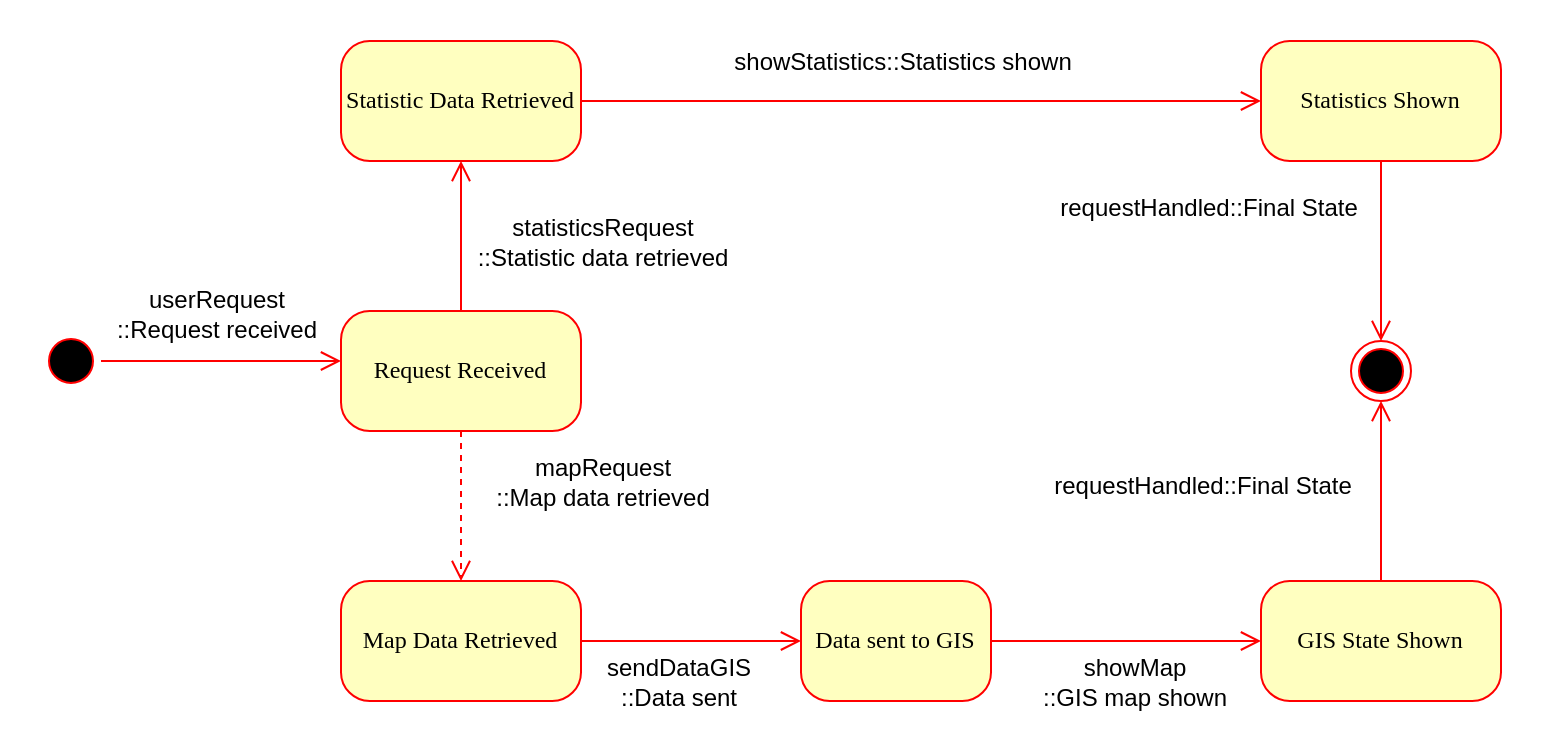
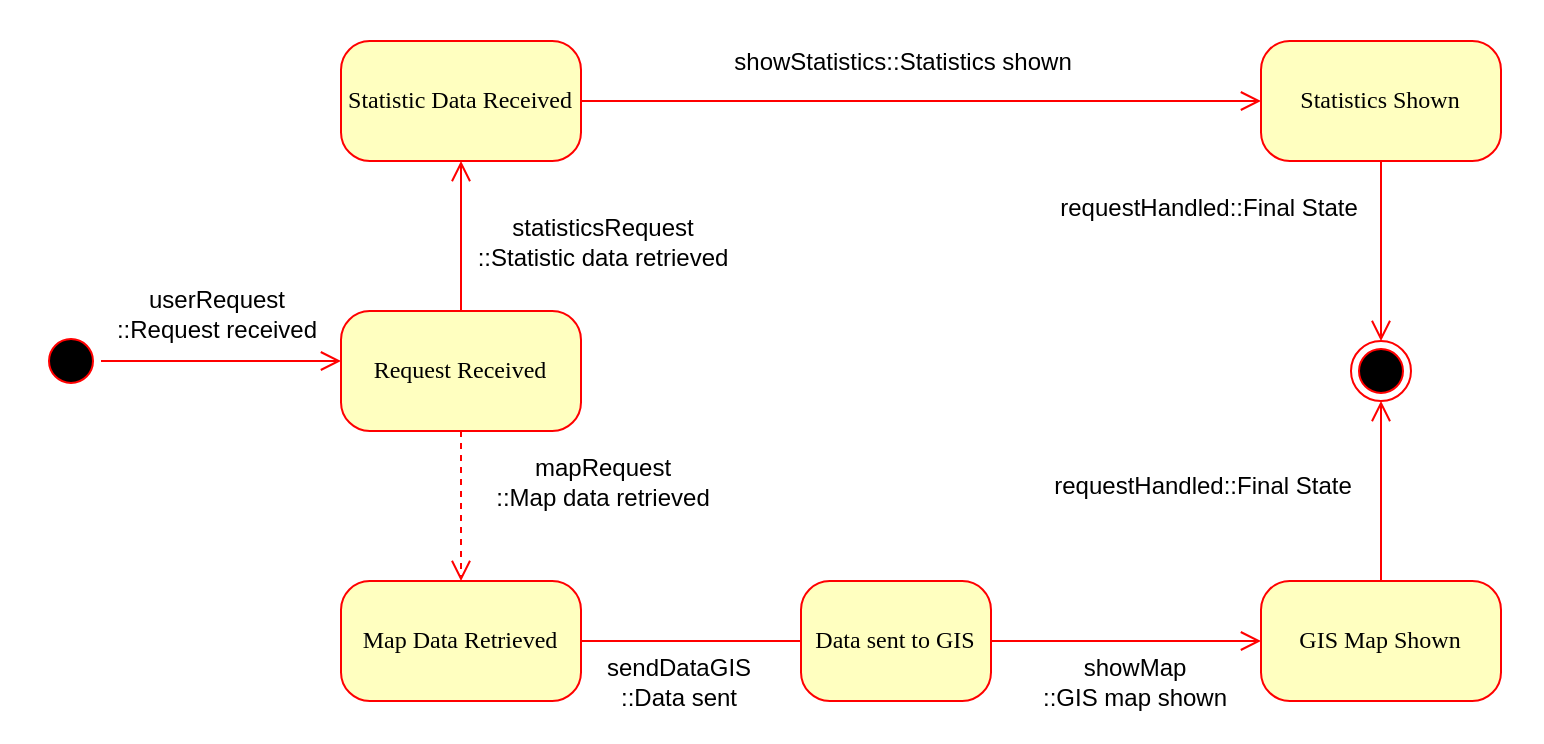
- <mxCell id="12" value="Statistic Data Retrieved" style="rounded=1;whiteSpace=wrap;html=1;arcSize=24;fillColor=#ffffc0;strokeColor=#ff0000;shadow=0;comic=0;labelBackgroundColor=none;fontFamily=Verdana;fontSize=12;fontColor=#000000;align=center;" parent="1" vertex="1"><mxGeometry x="170" y="20" width="120" height="60" as="geometry" /></mxCell>
+ <mxCell id="12" value="Statistic Data Received" style="rounded=1;whiteSpace=wrap;html=1;arcSize=24;fillColor=#ffffc0;strokeColor=#ff0000;shadow=0;comic=0;labelBackgroundColor=none;fontFamily=Verdana;fontSize=12;fontColor=#000000;align=center;" parent="1" vertex="1"><mxGeometry x="170" y="20" width="120" height="60" as="geometry" /></mxCell>
- <mxCell id="19" style="edgeStyle=orthogonalEdgeStyle;html=1;labelBackgroundColor=none;endArrow=open;endSize=8;strokeColor=#ff0000;fontFamily=Verdana;fontSize=12;align=left;exitX=1;exitY=0.5;exitDx=0;exitDy=0;entryX=0;entryY=0.5;entryDx=0;entryDy=0;" parent="1" source="6" target="18" edge="1"><mxGeometry relative="1" as="geometry"><Array as="points"><mxPoint x="360" y="320" /><mxPoint x="360" y="320" /></Array><mxPoint x="170" y="370" as="targetPoint" /><mxPoint x="110" y="170" as="sourcePoint" /></mxGeometry></mxCell>
+ <mxCell id="19" style="edgeStyle=orthogonalEdgeStyle;html=1;labelBackgroundColor=none;endArrow=none;endSize=8;strokeColor=#ff0000;fontFamily=Verdana;fontSize=12;align=left;exitX=1;exitY=0.5;exitDx=0;exitDy=0;entryX=0;entryY=0.5;entryDx=0;entryDy=0;" parent="1" source="6" target="18" edge="1"><mxGeometry relative="1" as="geometry"><Array as="points"><mxPoint x="360" y="320" /><mxPoint x="360" y="320" /></Array><mxPoint x="170" y="370" as="targetPoint" /><mxPoint x="110" y="170" as="sourcePoint" /></mxGeometry></mxCell>
- <mxCell id="21" value="GIS State Shown" style="rounded=1;whiteSpace=wrap;html=1;arcSize=24;fillColor=#ffffc0;strokeColor=#ff0000;shadow=0;comic=0;labelBackgroundColor=none;fontFamily=Verdana;fontSize=12;fontColor=#000000;align=center;" parent="1" vertex="1"><mxGeometry x="630" y="290" width="120" height="60" as="geometry" /></mxCell>
+ <mxCell id="21" value="GIS Map Shown" style="rounded=1;whiteSpace=wrap;html=1;arcSize=24;fillColor=#ffffc0;strokeColor=#ff0000;shadow=0;comic=0;labelBackgroundColor=none;fontFamily=Verdana;fontSize=12;fontColor=#000000;align=center;" parent="1" vertex="1"><mxGeometry x="630" y="290" width="120" height="60" as="geometry" /></mxCell>
